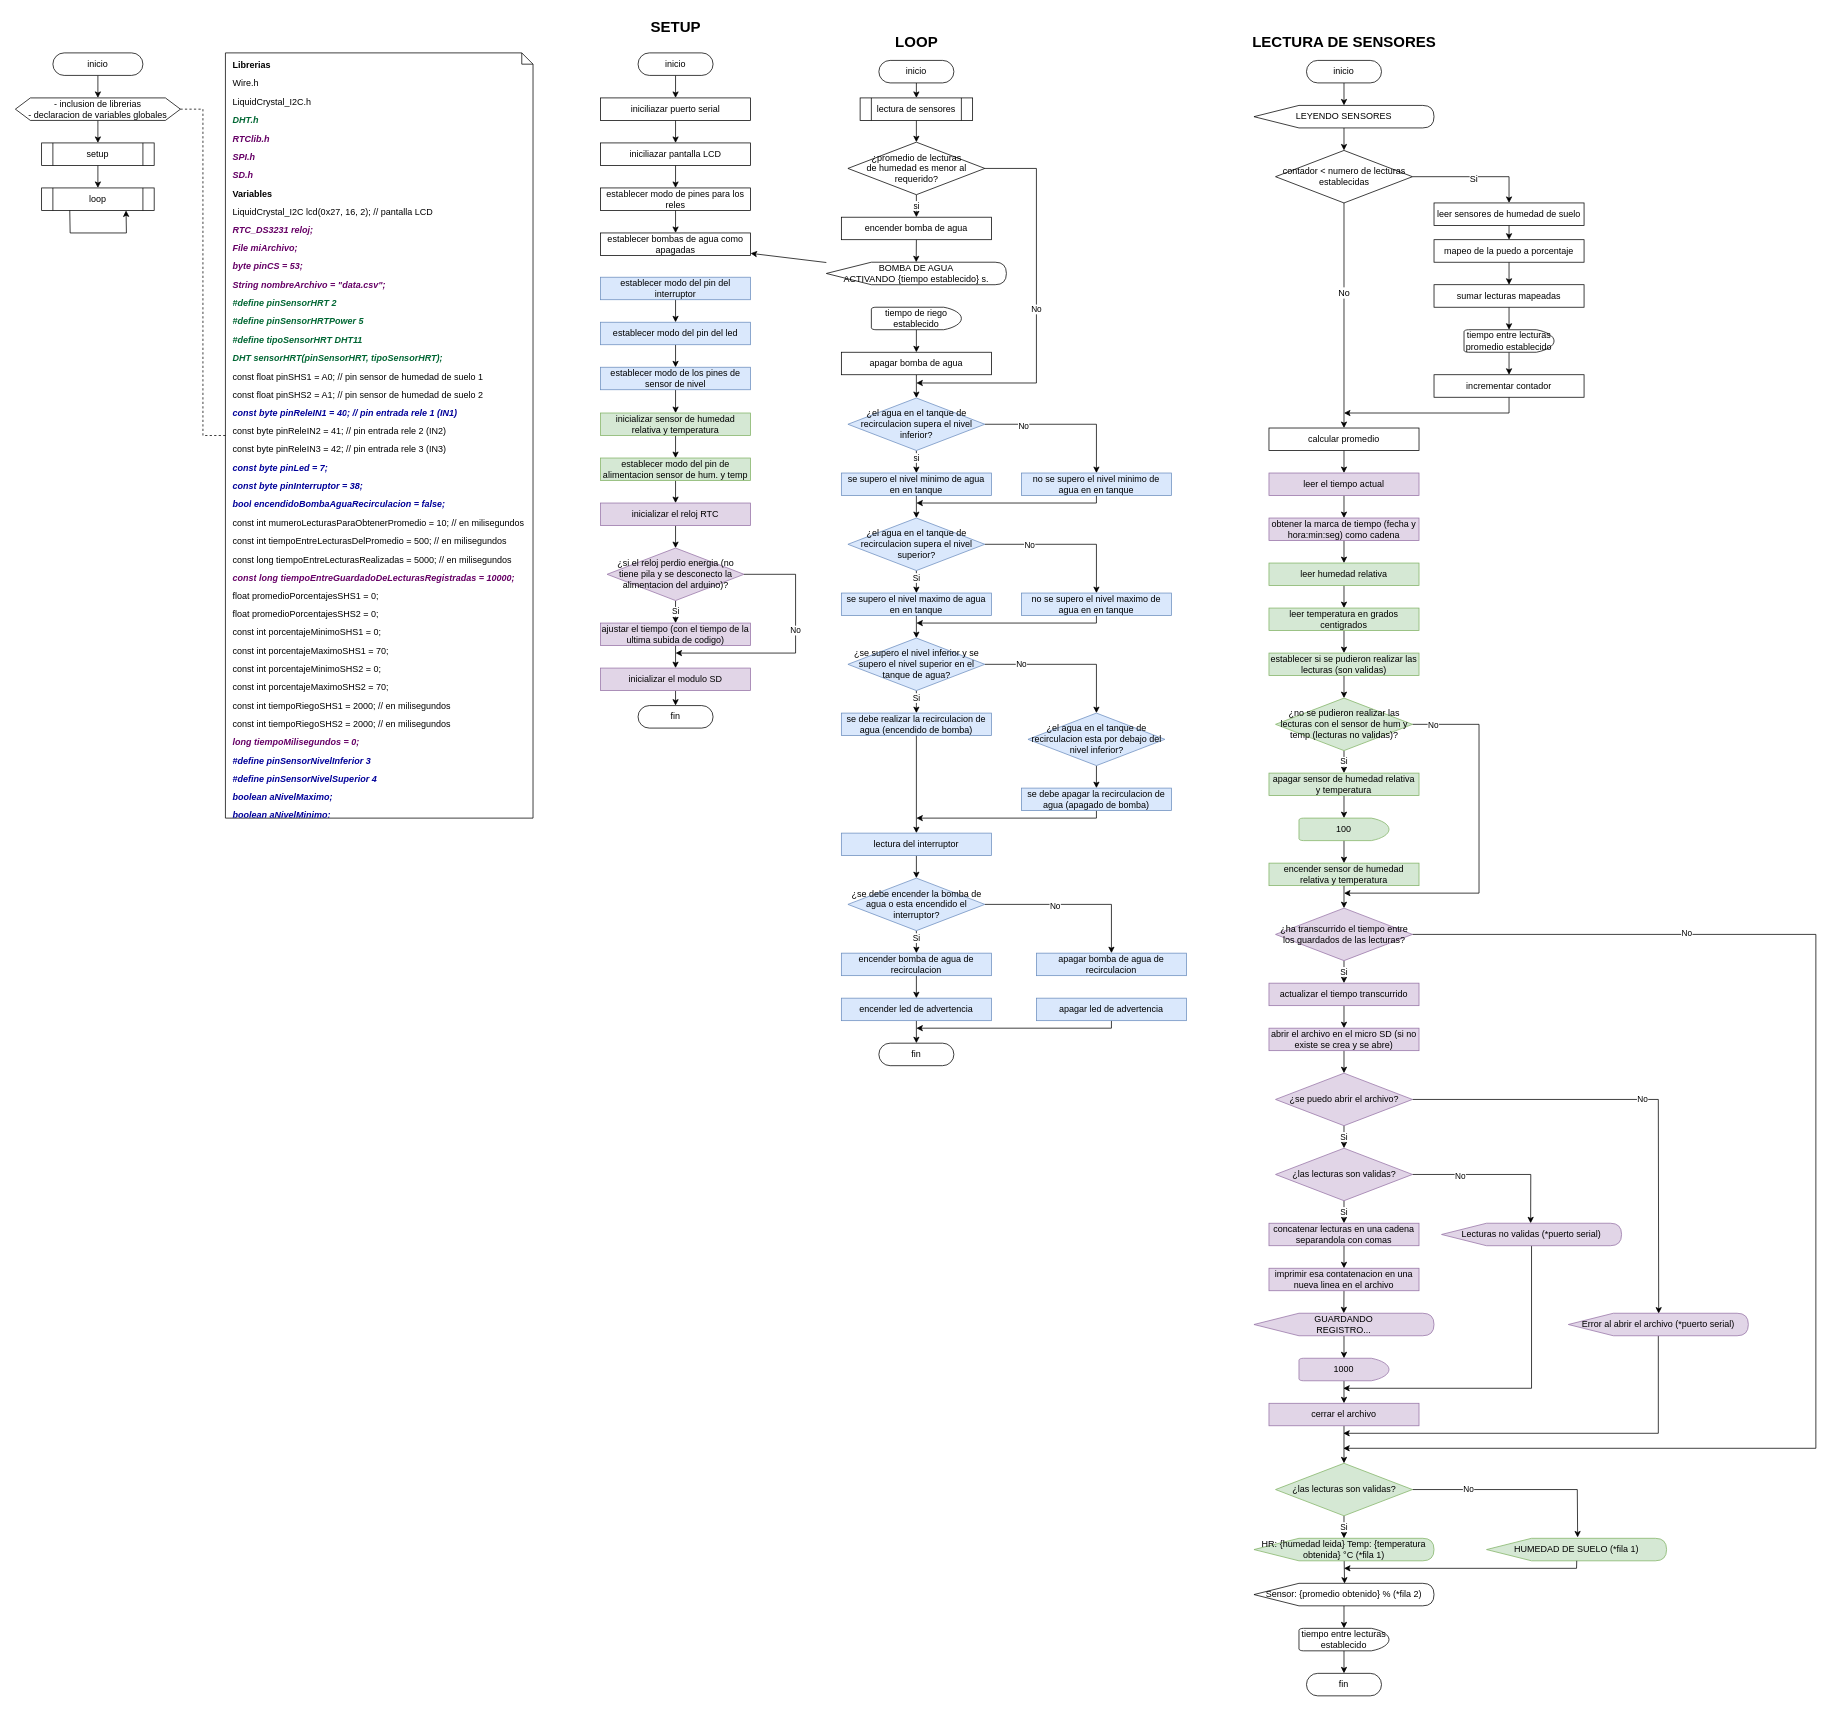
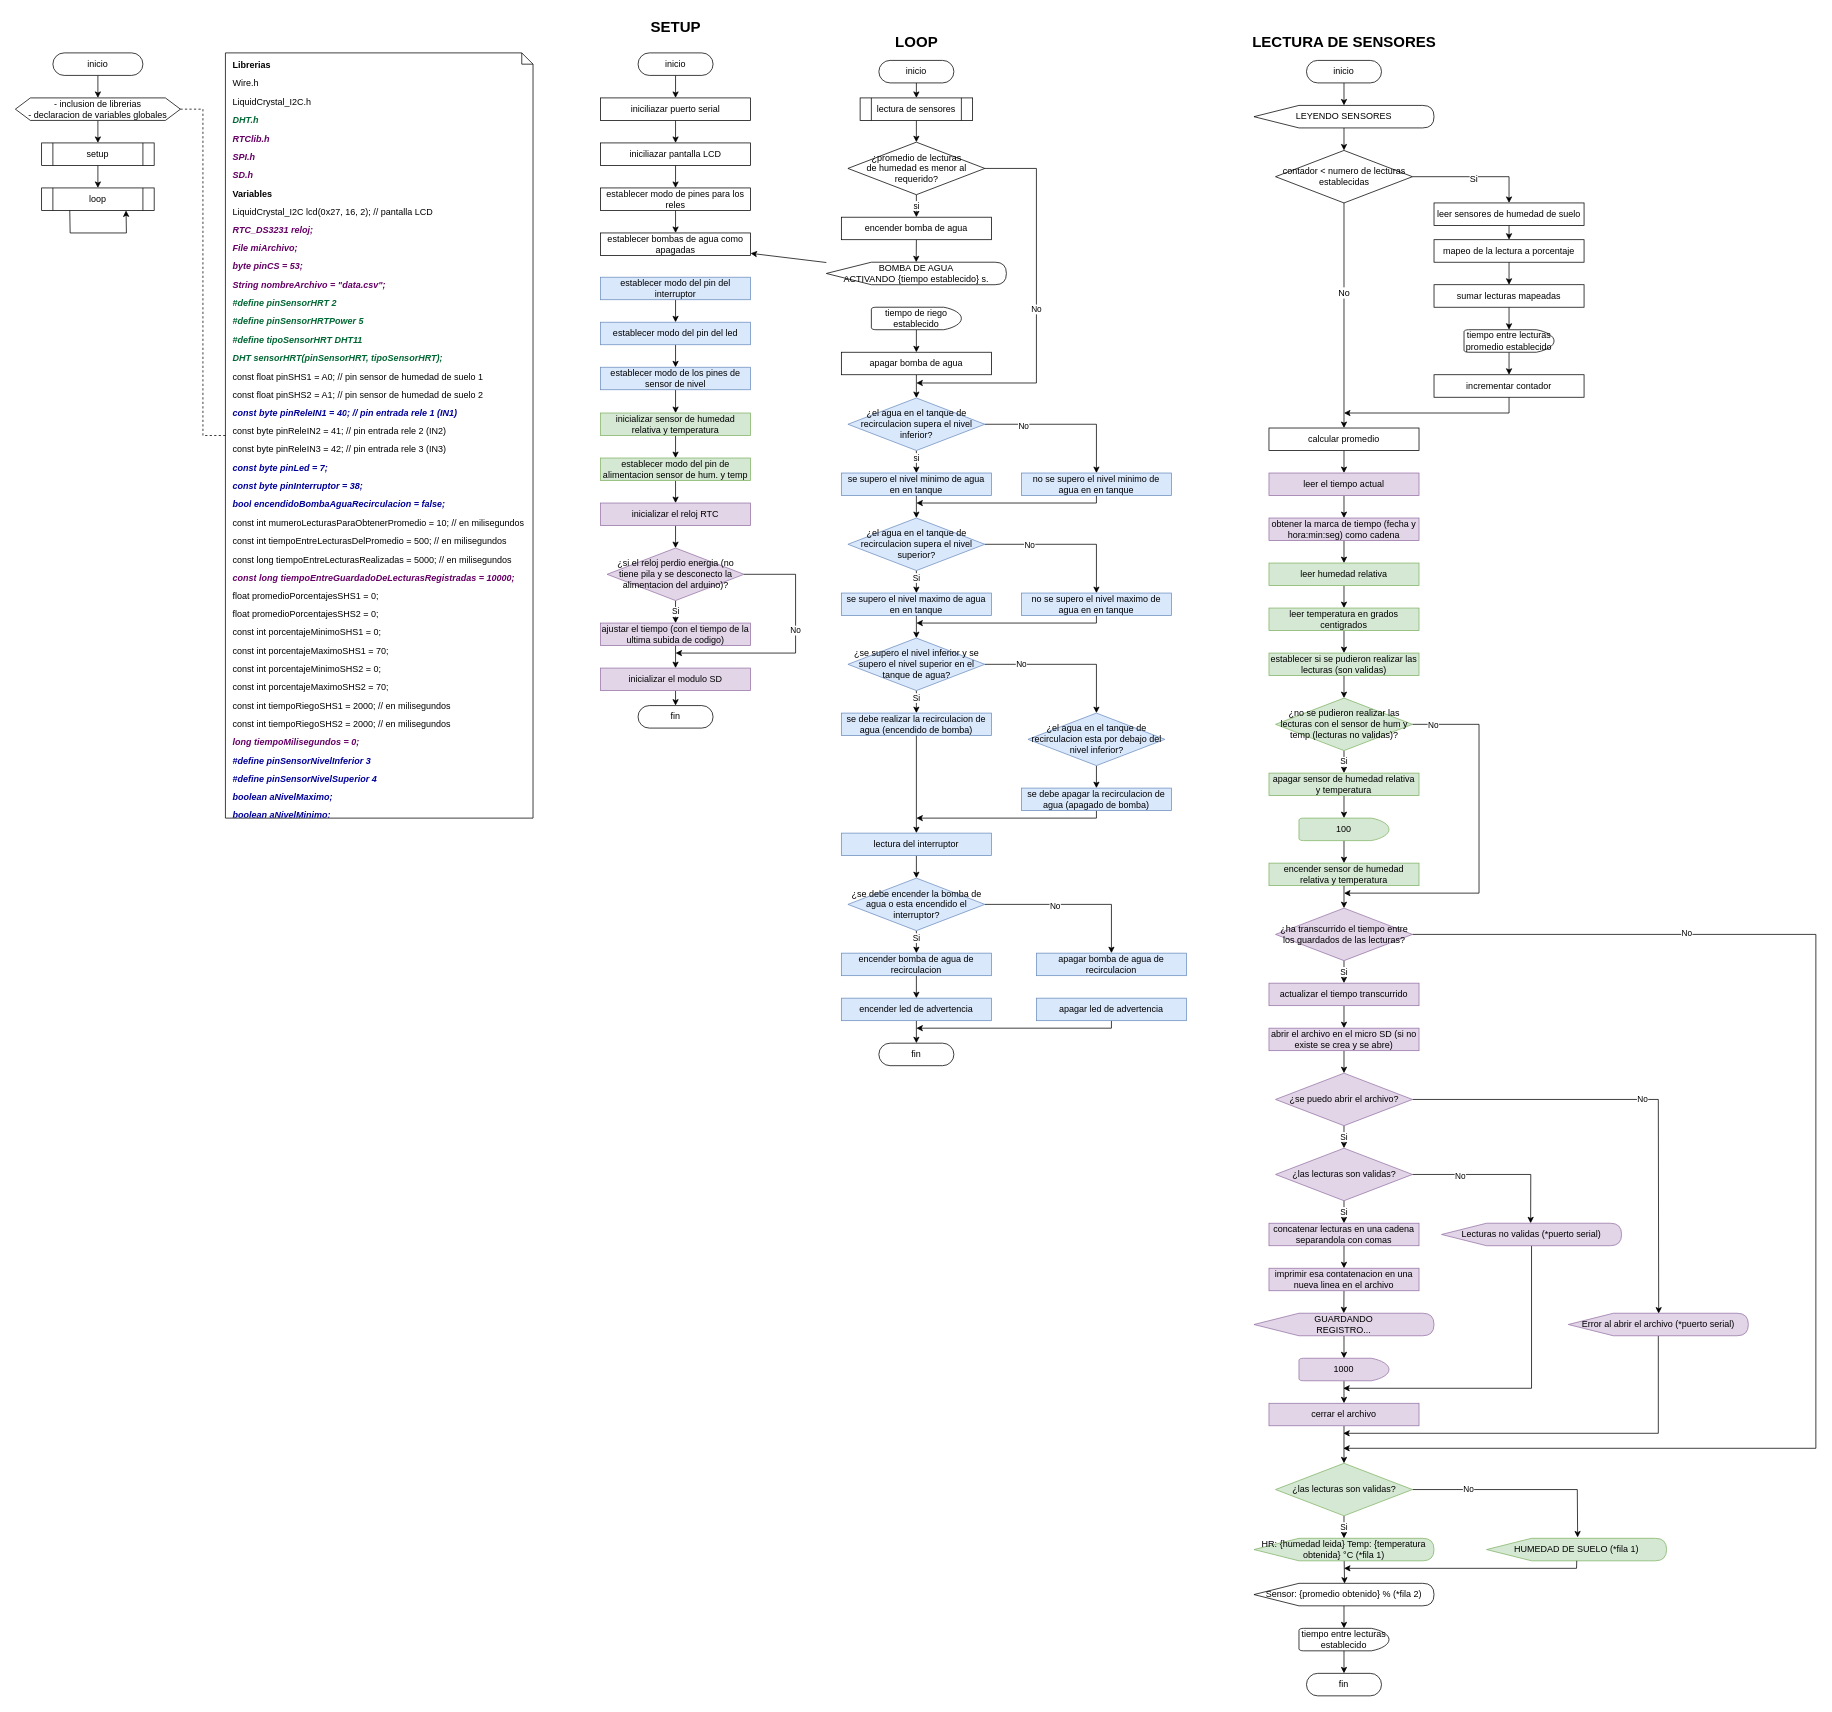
- <mxCell id="51" value="mapeo de la puedo a porcentaje" style="rounded=0;whiteSpace=wrap;html=1;labelBorderColor=none;align=center;" parent="1" vertex="1"><mxGeometry x="1911" y="319" width="200" height="30" as="geometry" /></mxCell>
+ <mxCell id="51" value="mapeo de la lectura a porcentaje" style="rounded=0;whiteSpace=wrap;html=1;labelBorderColor=none;align=center;" parent="1" vertex="1"><mxGeometry x="1911" y="319" width="200" height="30" as="geometry" /></mxCell>
